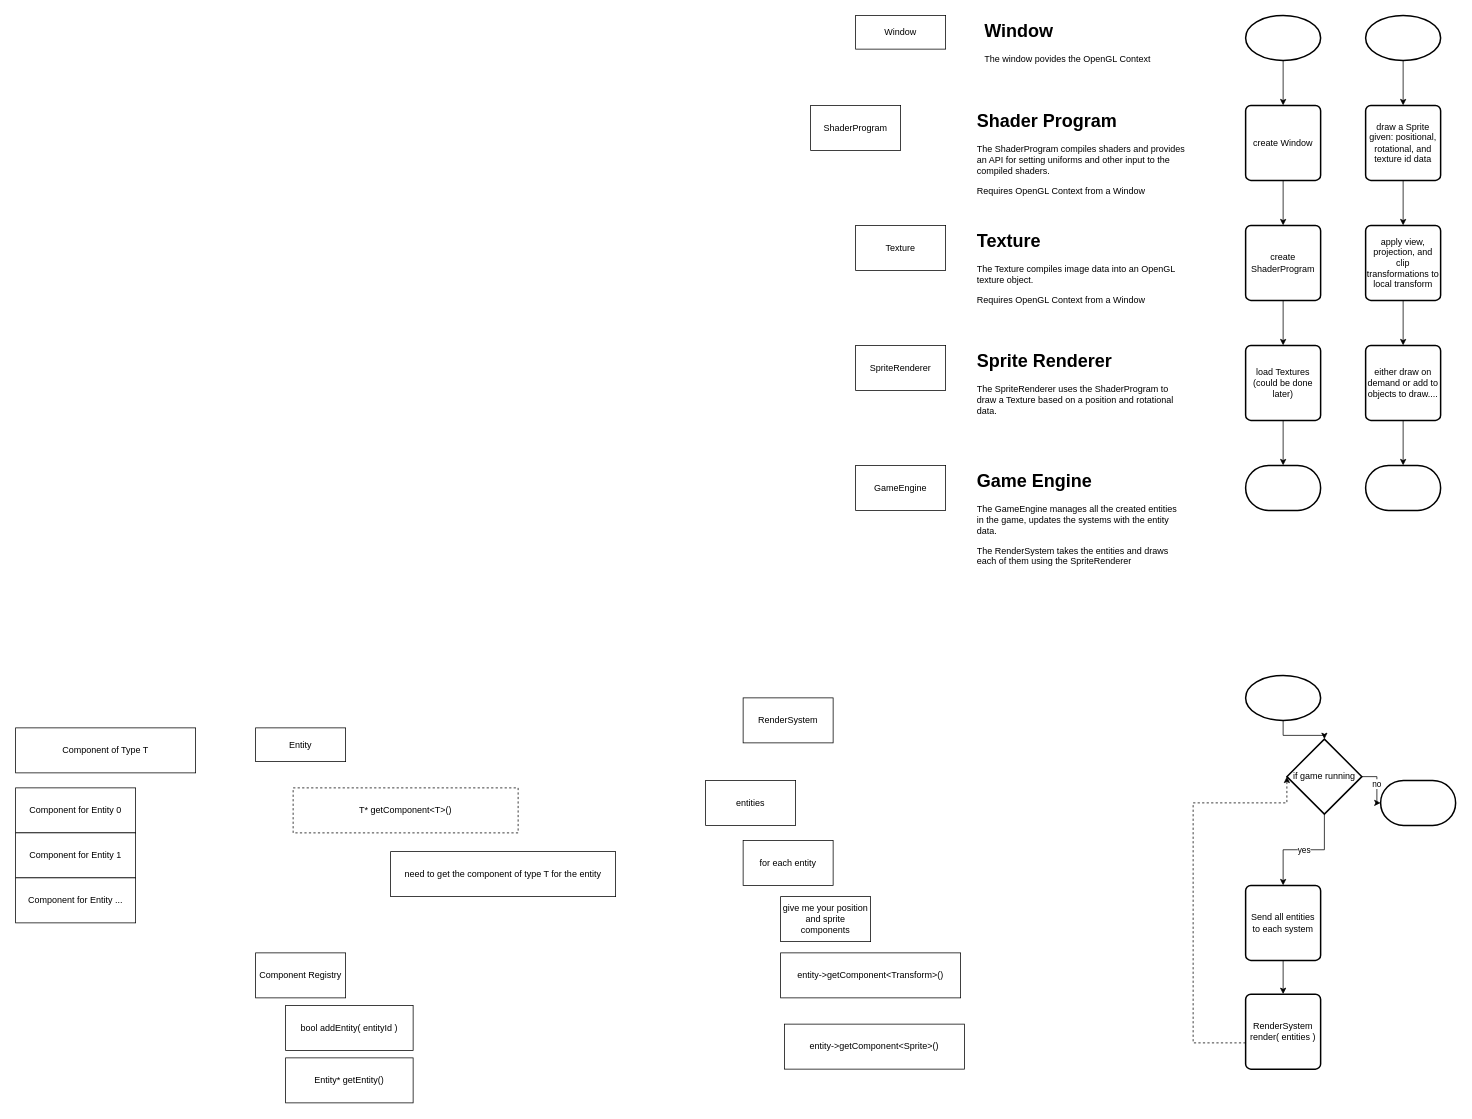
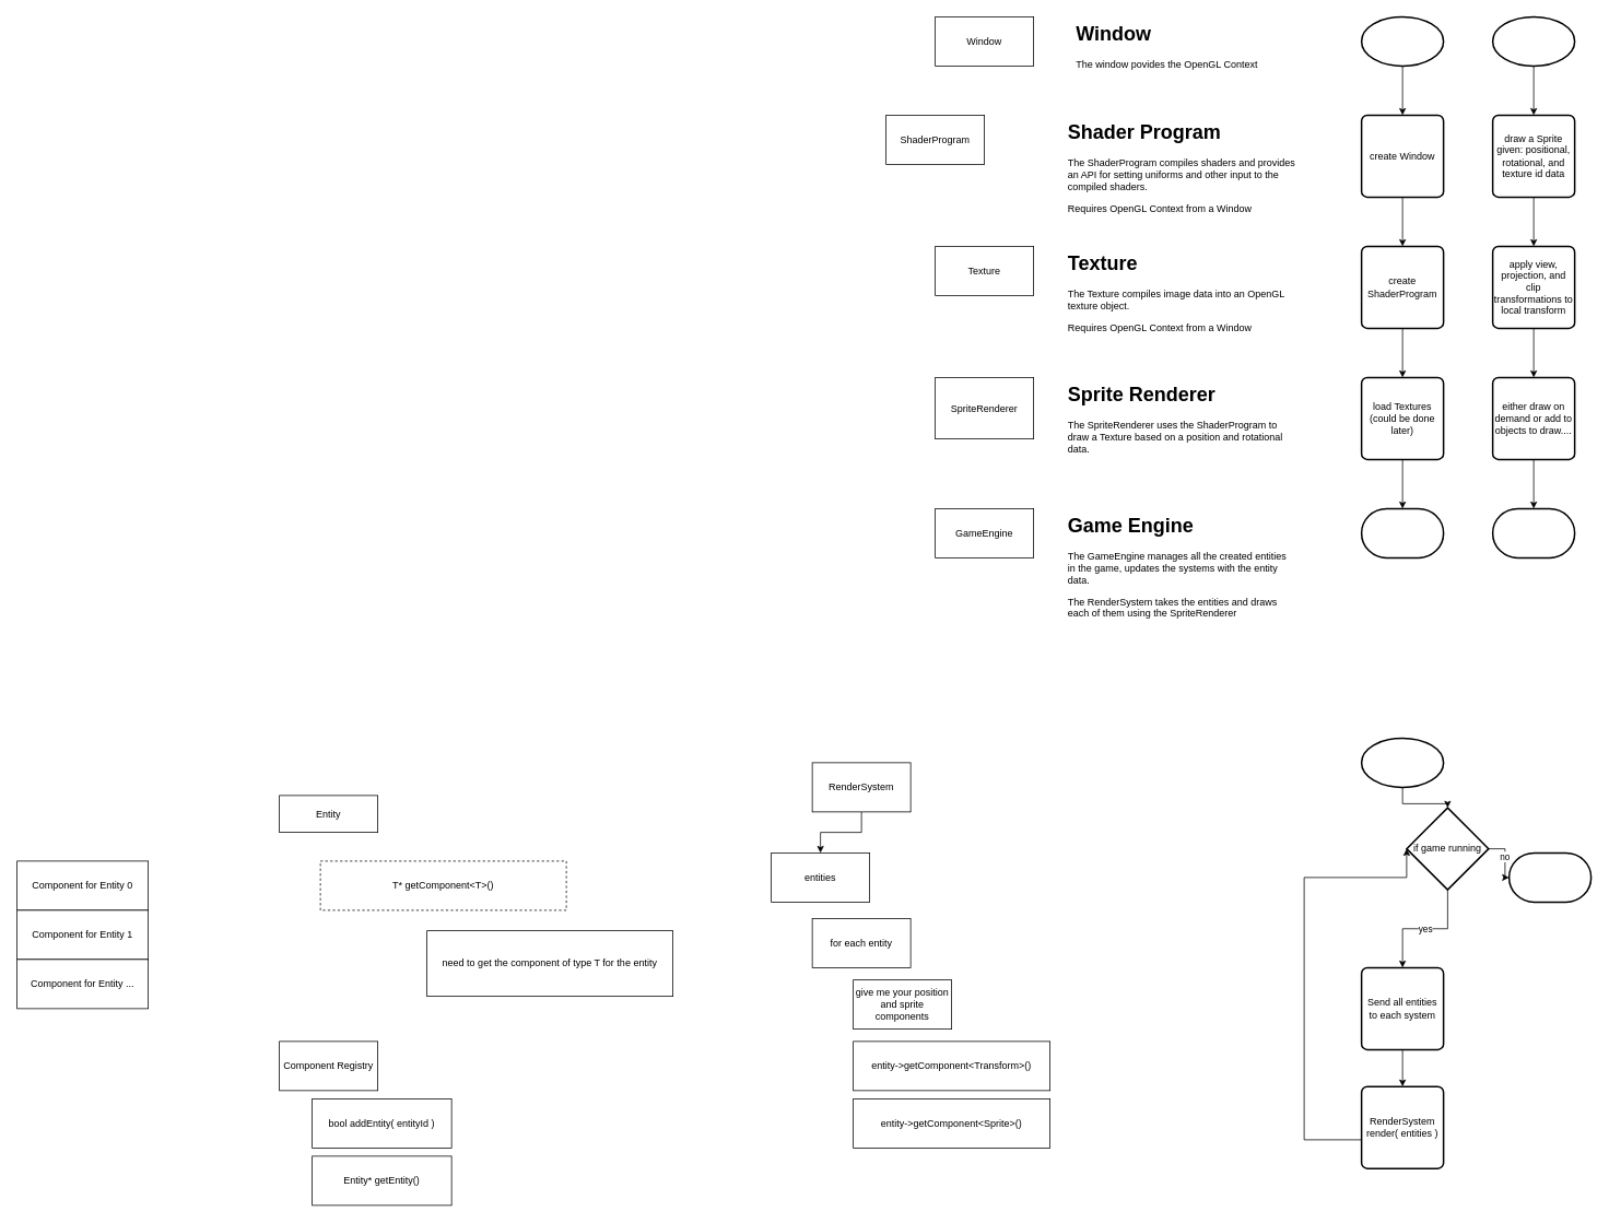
- <mxCell id="2" value="Window" style="rounded=0;whiteSpace=wrap;html=1;" parent="1" vertex="1"><mxGeometry x="1140" y="20" width="120" height="45" as="geometry" /></mxCell>
+ <mxCell id="2" value="Window" style="rounded=0;whiteSpace=wrap;html=1;" parent="1" vertex="1"><mxGeometry x="1140" y="20" width="120" height="60" as="geometry" /></mxCell>
- <mxCell id="15" value="SpriteRenderer" style="rounded=0;whiteSpace=wrap;html=1;" parent="1" vertex="1"><mxGeometry x="1140" y="460" width="120" height="60" as="geometry" /></mxCell>
+ <mxCell id="15" value="SpriteRenderer" style="rounded=0;whiteSpace=wrap;html=1;" parent="1" vertex="1"><mxGeometry x="1140" y="460" width="120" height="75" as="geometry" /></mxCell>
- <mxCell id="50" value="Component of Type T" style="rounded=0;whiteSpace=wrap;html=1;" vertex="1" parent="1"><mxGeometry x="20" y="970" width="240" height="60" as="geometry" /></mxCell>
+ <mxCell id="41" style="edgeStyle=orthogonalEdgeStyle;rounded=0;orthogonalLoop=1;jettySize=auto;html=1;" edge="1" parent="1" source="42" target="40"><mxGeometry relative="1" as="geometry" /></mxCell>
- <mxCell id="49" value="need to get the component of type T for the entity" style="rounded=0;whiteSpace=wrap;html=1;" vertex="1" parent="1"><mxGeometry x="520" y="1135" width="300" height="60" as="geometry" /></mxCell>
+ <mxCell id="49" value="need to get the component of type T for the entity" style="rounded=0;whiteSpace=wrap;html=1;" vertex="1" parent="1"><mxGeometry x="520" y="1135" width="300" height="80" as="geometry" /></mxCell>
- <mxCell id="35" style="edgeStyle=orthogonalEdgeStyle;rounded=0;orthogonalLoop=1;jettySize=auto;html=1;entryX=0;entryY=0.5;entryDx=0;entryDy=0;entryPerimeter=0;dashed=1;" parent="1" source="34" target="31" edge="1"><mxGeometry relative="1" as="geometry"><Array as="points"><mxPoint x="1590" y="1390" /><mxPoint x="1590" y="1070" /></Array></mxGeometry></mxCell>
+ <mxCell id="35" style="edgeStyle=orthogonalEdgeStyle;rounded=0;orthogonalLoop=1;jettySize=auto;html=1;entryX=0;entryY=0.5;entryDx=0;entryDy=0;entryPerimeter=0;" parent="1" source="34" target="31" edge="1"><mxGeometry relative="1" as="geometry"><Array as="points"><mxPoint x="1590" y="1390" /><mxPoint x="1590" y="1070" /></Array></mxGeometry></mxCell>
- <mxCell id="46" value="entity-&amp;gt;getComponent&amp;lt;Sprite&amp;gt;()" style="rounded=0;whiteSpace=wrap;html=1;" vertex="1" parent="1"><mxGeometry x="1045" y="1365" width="240" height="60" as="geometry" /></mxCell>
+ <mxCell id="46" value="entity-&amp;gt;getComponent&amp;lt;Sprite&amp;gt;()" style="rounded=0;whiteSpace=wrap;html=1;" vertex="1" parent="1"><mxGeometry x="1040" y="1340" width="240" height="60" as="geometry" /></mxCell>
